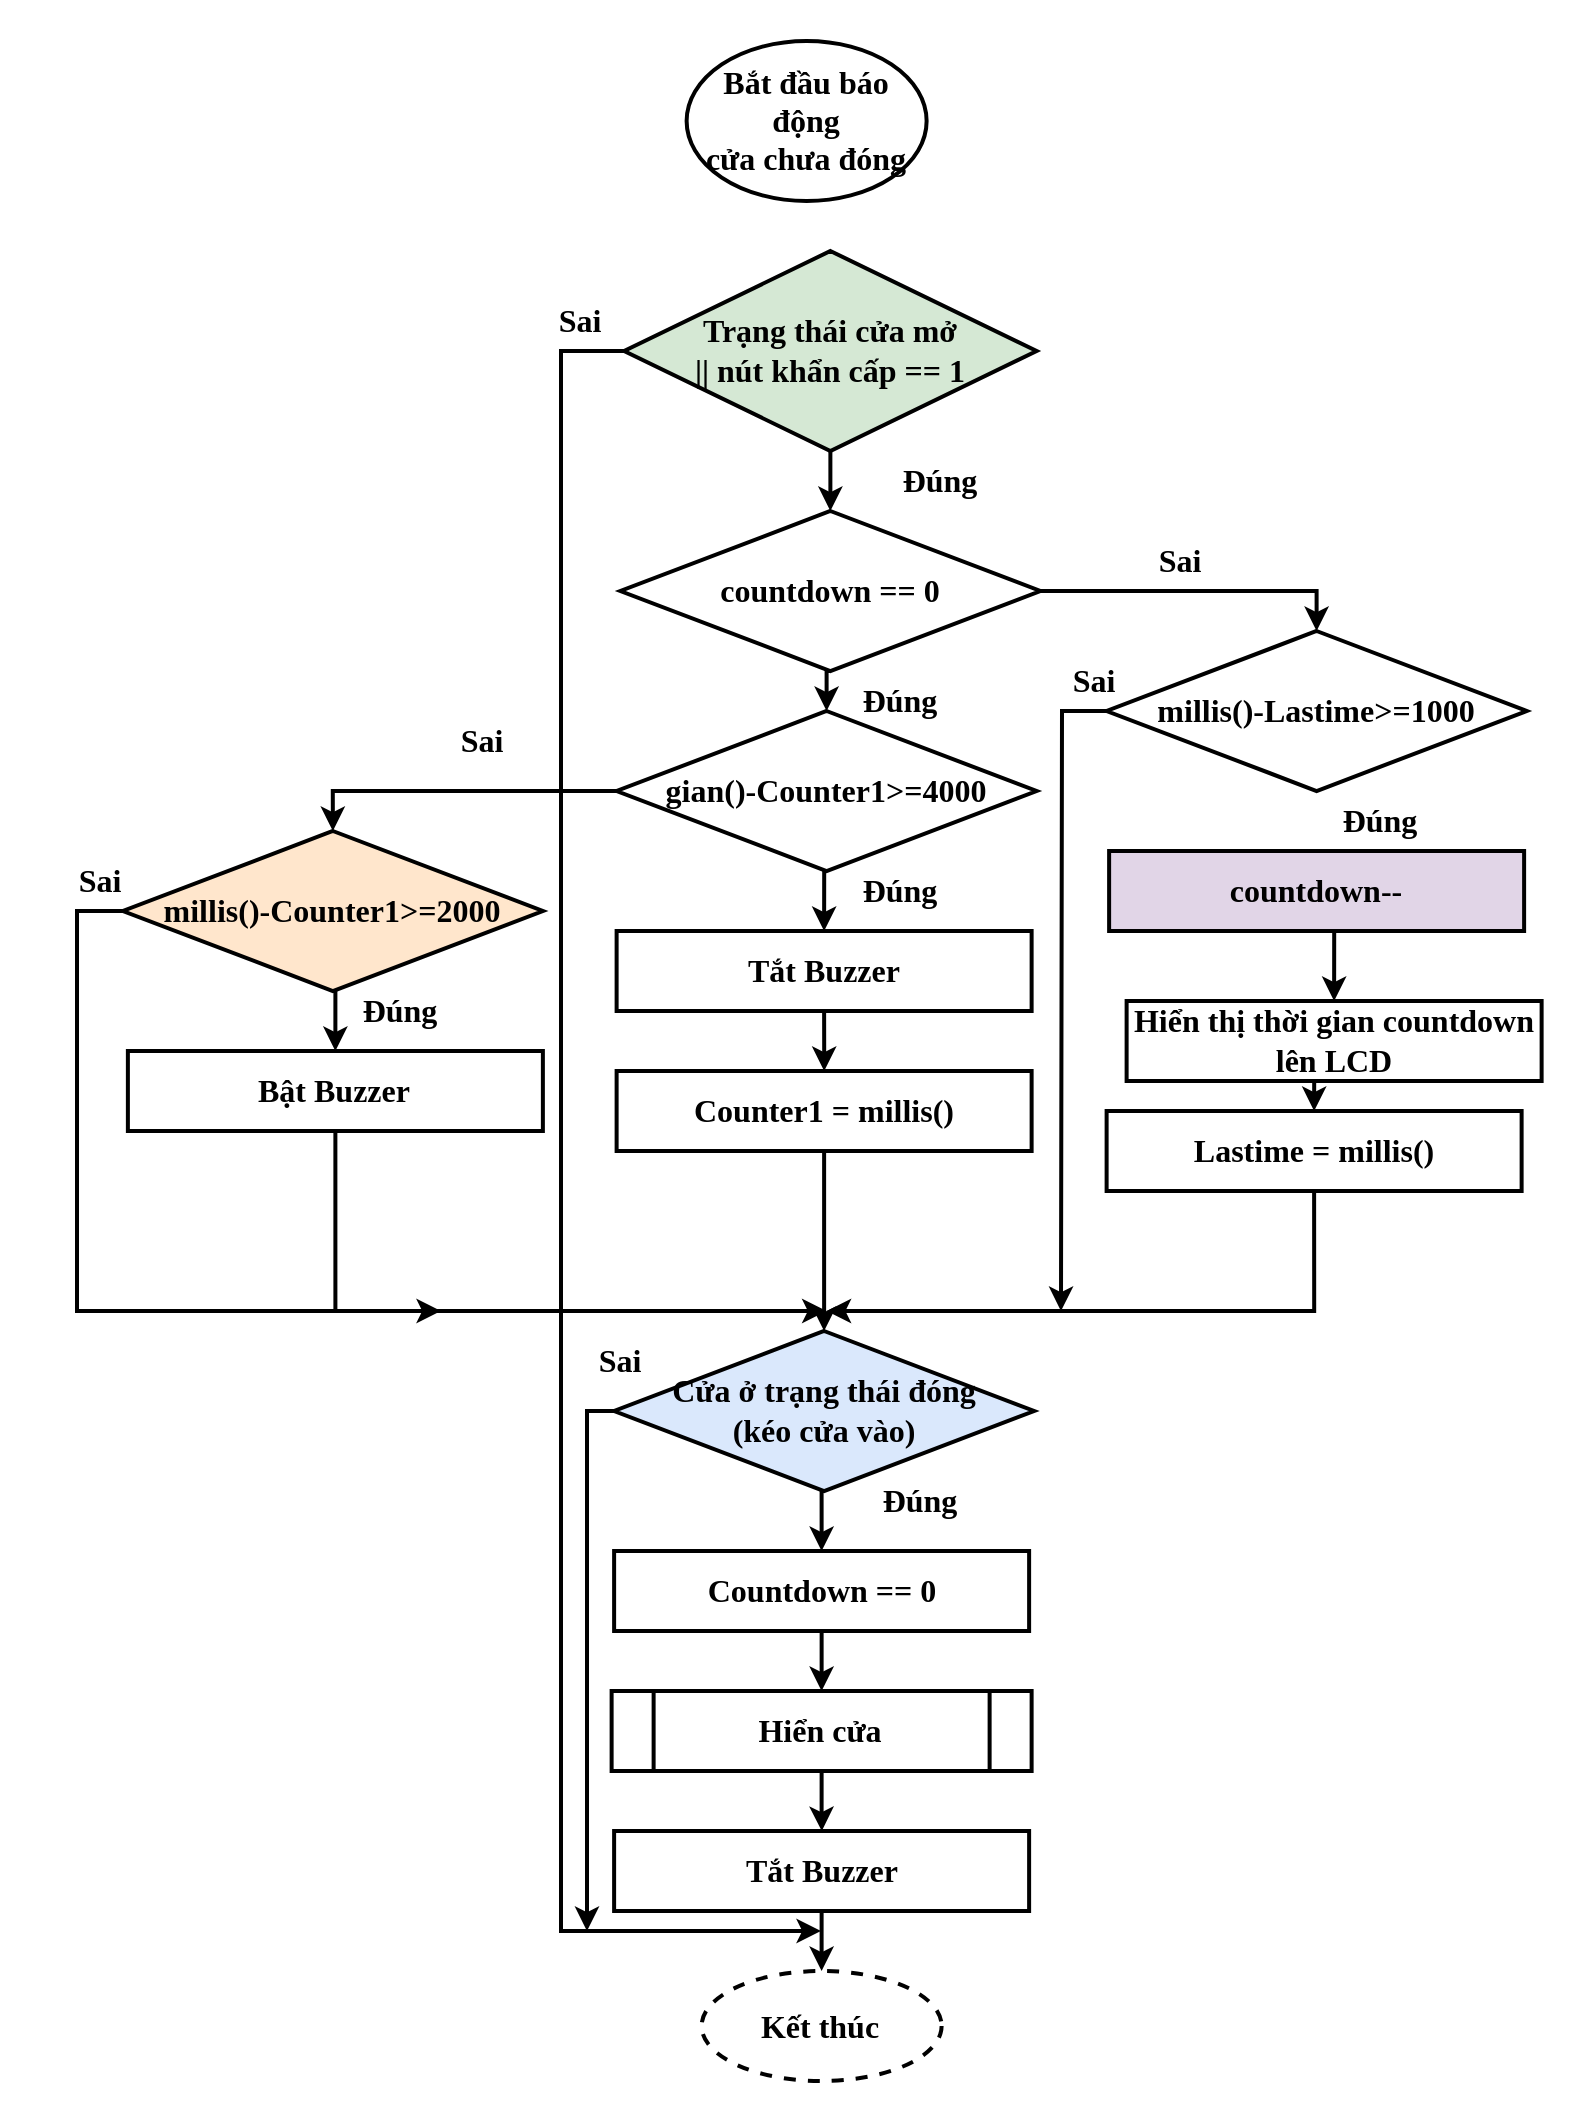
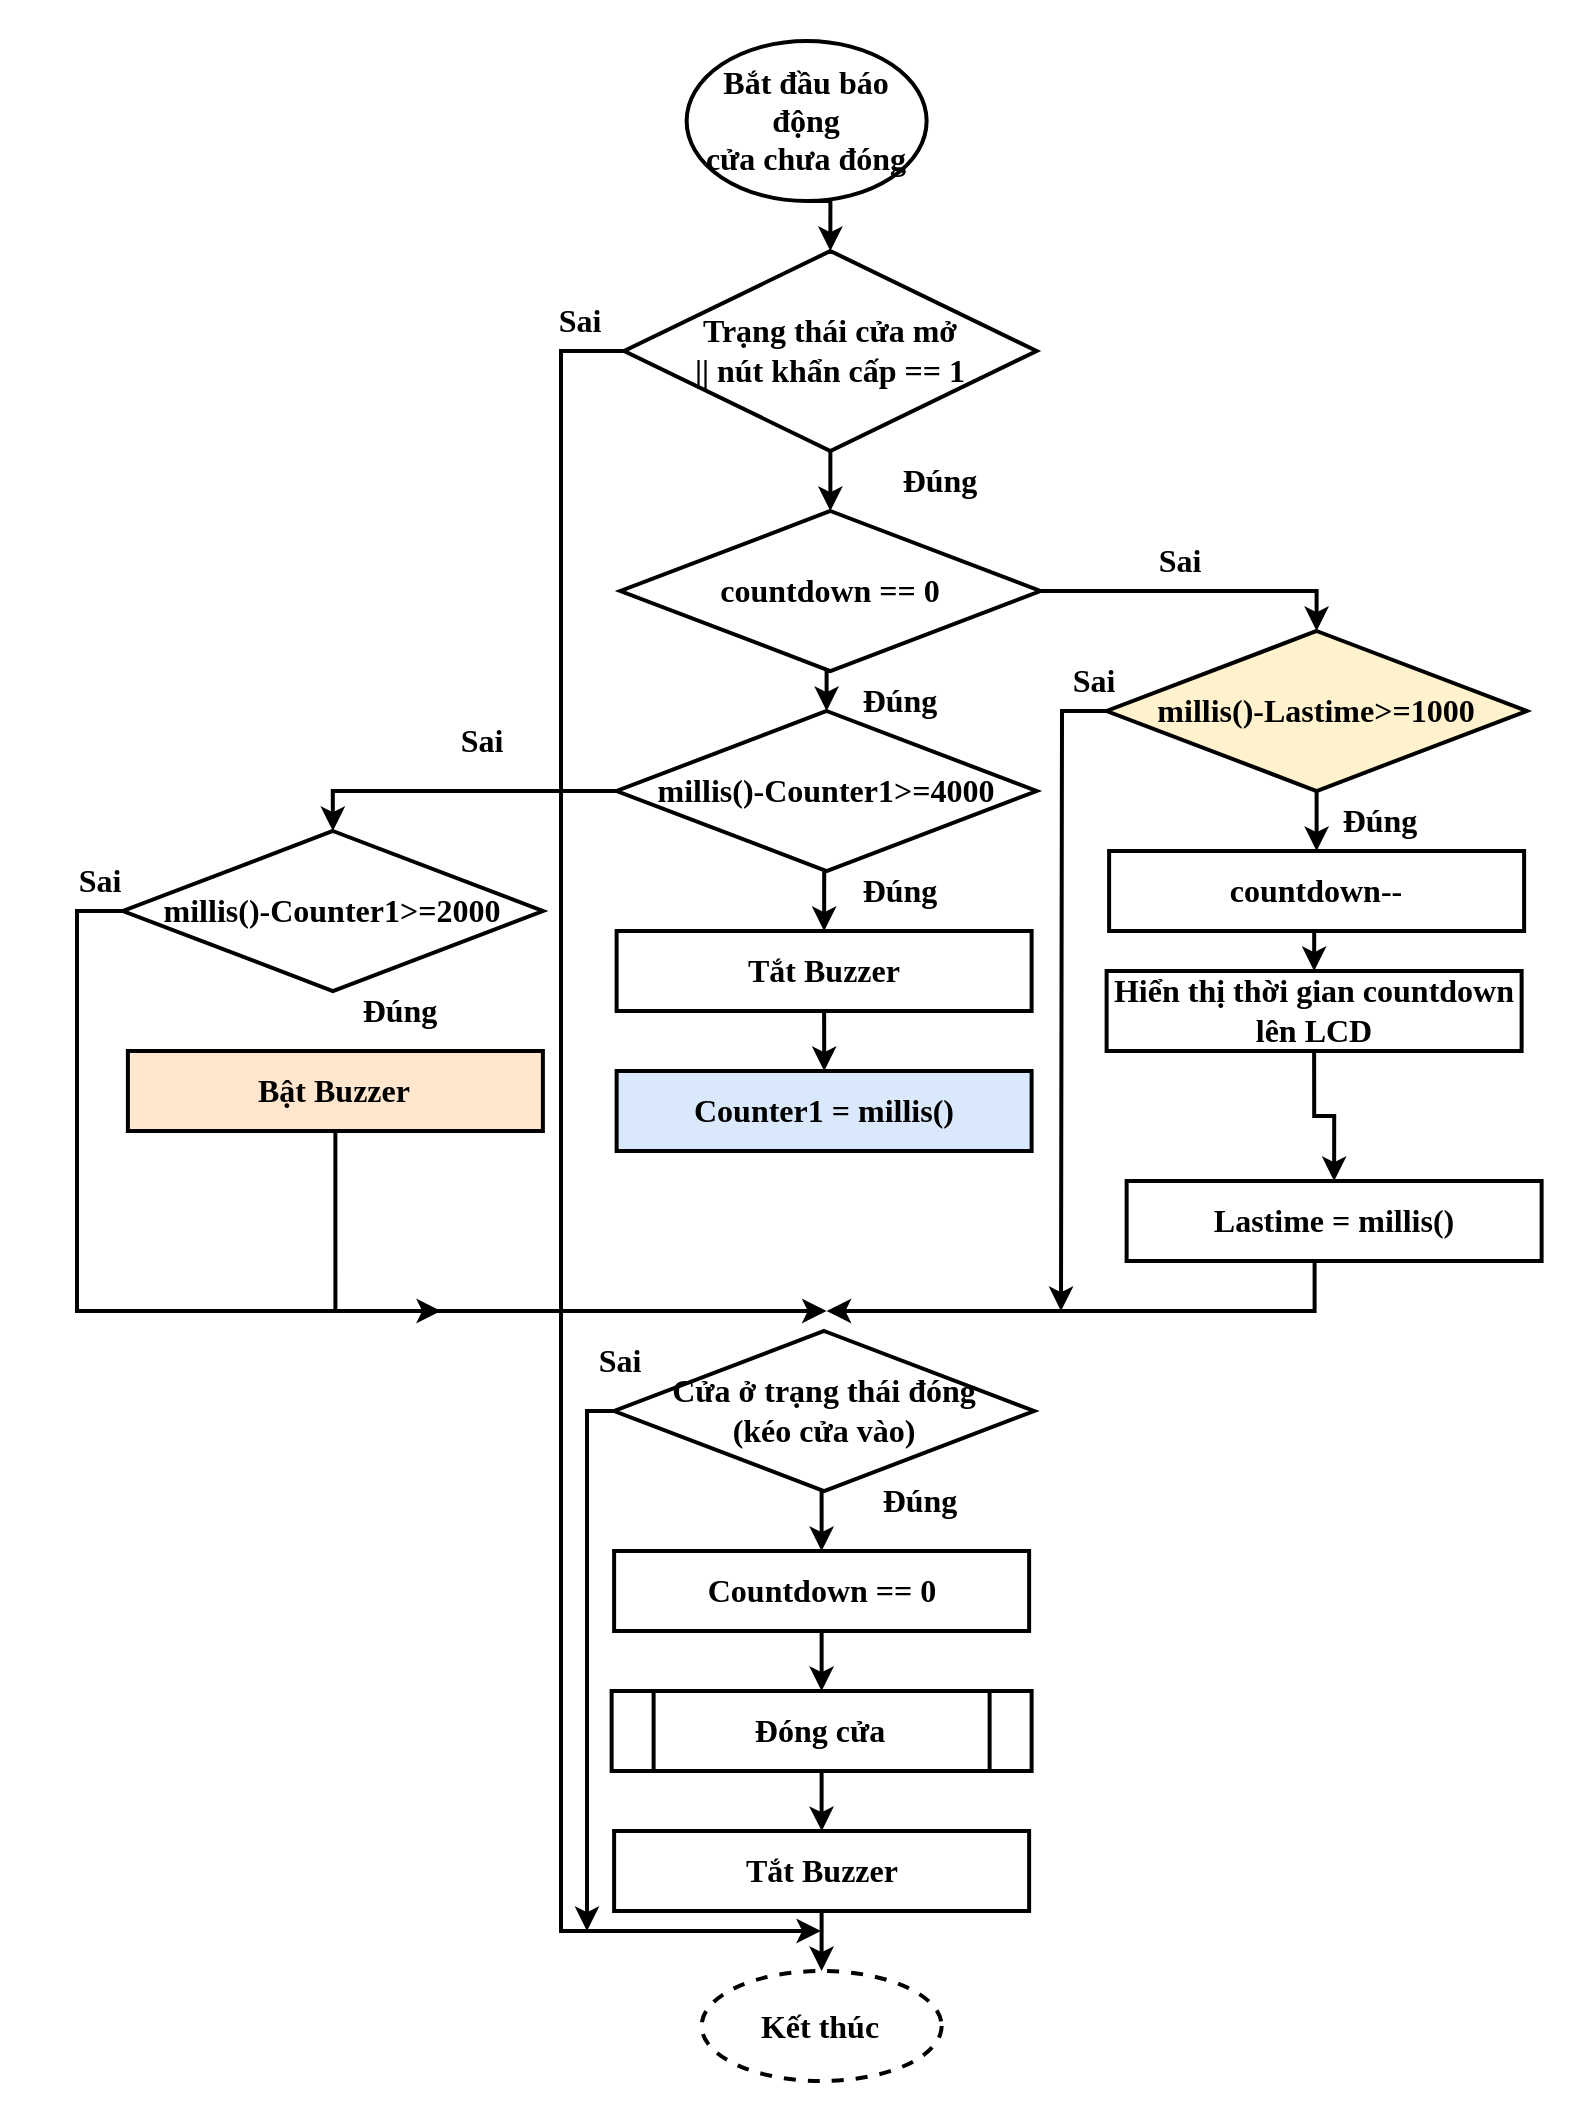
+ <mxCell id="2" style="edgeStyle=orthogonalEdgeStyle;rounded=0;orthogonalLoop=1;jettySize=auto;html=1;exitX=0.5;exitY=1;exitDx=0;exitDy=0;entryX=0.5;entryY=0;entryDx=0;entryDy=0;fontFamily=Times New Roman;fontSize=16;fontStyle=1;strokeWidth=2;" parent="1" source="3" target="15" edge="1"><mxGeometry relative="1" as="geometry"><mxPoint x="410" y="95" as="targetPoint" /></mxGeometry></mxCell>
- <mxCell id="15" value="Trạng thái cửa mở&lt;br&gt;|| nút khẩn cấp == 1" style="rhombus;whiteSpace=wrap;html=1;fontFamily=Times New Roman;fontSize=16;fontStyle=1;strokeWidth=2;fillColor=#d5e8d4;" parent="1" vertex="1"><mxGeometry x="311.56" y="125" width="206.25" height="100" as="geometry" /></mxCell>
+ <mxCell id="15" value="Trạng thái cửa mở&lt;br&gt;|| nút khẩn cấp == 1" style="rhombus;whiteSpace=wrap;html=1;fontFamily=Times New Roman;fontSize=16;fontStyle=1;strokeWidth=2;" parent="1" vertex="1"><mxGeometry x="311.56" y="125" width="206.25" height="100" as="geometry" /></mxCell>
- <mxCell id="8" value="millis()-Lastime&amp;gt;=1000" style="rhombus;whiteSpace=wrap;html=1;strokeWidth=2;fontFamily=Times New Roman;fontSize=16;fontStyle=1" parent="1" vertex="1"><mxGeometry x="552.81" y="315" width="210" height="80" as="geometry" /></mxCell>
+ <mxCell id="8" value="millis()-Lastime&amp;gt;=1000" style="rhombus;whiteSpace=wrap;html=1;strokeWidth=2;fontFamily=Times New Roman;fontSize=16;fontStyle=1;fillColor=#fff2cc;" parent="1" vertex="1"><mxGeometry x="552.81" y="315" width="210" height="80" as="geometry" /></mxCell>
- <mxCell id="25" value="gian()-Counter1&amp;gt;=4000" style="rhombus;whiteSpace=wrap;html=1;strokeWidth=2;fontFamily=Times New Roman;fontSize=16;fontStyle=1" parent="1" vertex="1"><mxGeometry x="307.81" y="355" width="210" height="80" as="geometry" /></mxCell>
+ <mxCell id="25" value="millis()-Counter1&amp;gt;=4000" style="rhombus;whiteSpace=wrap;html=1;strokeWidth=2;fontFamily=Times New Roman;fontSize=16;fontStyle=1" parent="1" vertex="1"><mxGeometry x="307.81" y="355" width="210" height="80" as="geometry" /></mxCell>
+ <mxCell id="6" style="edgeStyle=orthogonalEdgeStyle;rounded=0;orthogonalLoop=1;jettySize=auto;html=1;exitX=0.5;exitY=1;exitDx=0;exitDy=0;entryX=0.5;entryY=0;entryDx=0;entryDy=0;strokeWidth=2;" parent="1" source="8" target="5" edge="1"><mxGeometry relative="1" as="geometry" /></mxCell>
- <mxCell id="5" value="countdown--" style="rounded=0;whiteSpace=wrap;html=1;strokeWidth=2;fontFamily=Times New Roman;fontSize=16;fontStyle=1;fillColor=#e1d5e7;" parent="1" vertex="1"><mxGeometry x="554.06" y="425" width="207.5" height="40" as="geometry" /></mxCell>
+ <mxCell id="5" value="countdown--" style="rounded=0;whiteSpace=wrap;html=1;strokeWidth=2;fontFamily=Times New Roman;fontSize=16;fontStyle=1" parent="1" vertex="1"><mxGeometry x="554.06" y="425" width="207.5" height="40" as="geometry" /></mxCell>
- <mxCell id="30" value="millis()-Counter1&amp;gt;=2000" style="rhombus;whiteSpace=wrap;html=1;strokeWidth=2;fontFamily=Times New Roman;fontSize=16;fontStyle=1;fillColor=#ffe6cc;" parent="1" vertex="1"><mxGeometry x="60.94" y="415" width="210" height="80" as="geometry" /></mxCell>
+ <mxCell id="30" value="millis()-Counter1&amp;gt;=2000" style="rhombus;whiteSpace=wrap;html=1;strokeWidth=2;fontFamily=Times New Roman;fontSize=16;fontStyle=1" parent="1" vertex="1"><mxGeometry x="60.94" y="415" width="210" height="80" as="geometry" /></mxCell>
- <mxCell id="28" style="edgeStyle=orthogonalEdgeStyle;rounded=0;orthogonalLoop=1;jettySize=auto;html=1;exitX=0.5;exitY=1;exitDx=0;exitDy=0;entryX=0.5;entryY=0;entryDx=0;entryDy=0;strokeWidth=2;" parent="1" source="30" target="20" edge="1"><mxGeometry relative="1" as="geometry" /></mxCell>
- <mxCell id="10" value="Hiển thị thời gian countdown lên LCD" style="rounded=0;whiteSpace=wrap;html=1;strokeWidth=2;fontFamily=Times New Roman;fontSize=16;fontStyle=1" parent="1" vertex="1"><mxGeometry x="562.81" y="500" width="207.5" height="40" as="geometry" /></mxCell>
+ <mxCell id="10" value="Hiển thị thời gian countdown lên LCD" style="rounded=0;whiteSpace=wrap;html=1;strokeWidth=2;fontFamily=Times New Roman;fontSize=16;fontStyle=1" parent="1" vertex="1"><mxGeometry x="552.81" y="485" width="207.5" height="40" as="geometry" /></mxCell>
- <mxCell id="20" value="Bật Buzzer" style="rounded=0;whiteSpace=wrap;html=1;strokeWidth=2;fontFamily=Times New Roman;fontSize=16;fontStyle=1" parent="1" vertex="1"><mxGeometry x="63.44" y="525" width="207.5" height="40" as="geometry" /></mxCell>
+ <mxCell id="20" value="Bật Buzzer" style="rounded=0;whiteSpace=wrap;html=1;strokeWidth=2;fontFamily=Times New Roman;fontSize=16;fontStyle=1;fillColor=#ffe6cc;" parent="1" vertex="1"><mxGeometry x="63.44" y="525" width="207.5" height="40" as="geometry" /></mxCell>
- <mxCell id="27" value="Counter1 = millis()" style="rounded=0;whiteSpace=wrap;html=1;strokeWidth=2;fontFamily=Times New Roman;fontSize=16;fontStyle=1" parent="1" vertex="1"><mxGeometry x="307.81" y="535" width="207.5" height="40" as="geometry" /></mxCell>
+ <mxCell id="27" value="Counter1 = millis()" style="rounded=0;whiteSpace=wrap;html=1;strokeWidth=2;fontFamily=Times New Roman;fontSize=16;fontStyle=1;fillColor=#dae8fc;" parent="1" vertex="1"><mxGeometry x="307.81" y="535" width="207.5" height="40" as="geometry" /></mxCell>
- <mxCell id="12" value="Lastime = millis()" style="rounded=0;whiteSpace=wrap;html=1;strokeWidth=2;fontFamily=Times New Roman;fontSize=16;fontStyle=1" parent="1" vertex="1"><mxGeometry x="552.81" y="555" width="207.5" height="40" as="geometry" /></mxCell>
+ <mxCell id="12" value="Lastime = millis()" style="rounded=0;whiteSpace=wrap;html=1;strokeWidth=2;fontFamily=Times New Roman;fontSize=16;fontStyle=1" parent="1" vertex="1"><mxGeometry x="562.81" y="590" width="207.5" height="40" as="geometry" /></mxCell>
- <mxCell id="26" style="edgeStyle=orthogonalEdgeStyle;rounded=0;orthogonalLoop=1;jettySize=auto;html=1;exitX=0.5;exitY=1;exitDx=0;exitDy=0;strokeWidth=2;" parent="1" source="27" target="33" edge="1"><mxGeometry relative="1" as="geometry" /></mxCell>
- <mxCell id="33" value="Cửa ở trạng thái đóng&lt;br&gt;(kéo cửa vào)" style="rhombus;whiteSpace=wrap;html=1;strokeWidth=2;fontFamily=Times New Roman;fontSize=16;fontStyle=1;fillColor=#dae8fc;" parent="1" vertex="1"><mxGeometry x="306.56" y="665" width="210" height="80" as="geometry" /></mxCell>
+ <mxCell id="33" value="Cửa ở trạng thái đóng&lt;br&gt;(kéo cửa vào)" style="rhombus;whiteSpace=wrap;html=1;strokeWidth=2;fontFamily=Times New Roman;fontSize=16;fontStyle=1" parent="1" vertex="1"><mxGeometry x="306.56" y="665" width="210" height="80" as="geometry" /></mxCell>
- <mxCell id="35" value="Hiển cửa" style="shape=process;whiteSpace=wrap;html=1;backgroundOutline=1;strokeWidth=2;fontFamily=Times New Roman;fontSize=16;fontStyle=1" parent="1" vertex="1"><mxGeometry x="305.31" y="845" width="210" height="40" as="geometry" /></mxCell>
+ <mxCell id="35" value="Đóng cửa" style="shape=process;whiteSpace=wrap;html=1;backgroundOutline=1;strokeWidth=2;fontFamily=Times New Roman;fontSize=16;fontStyle=1" parent="1" vertex="1"><mxGeometry x="305.31" y="845" width="210" height="40" as="geometry" /></mxCell>
